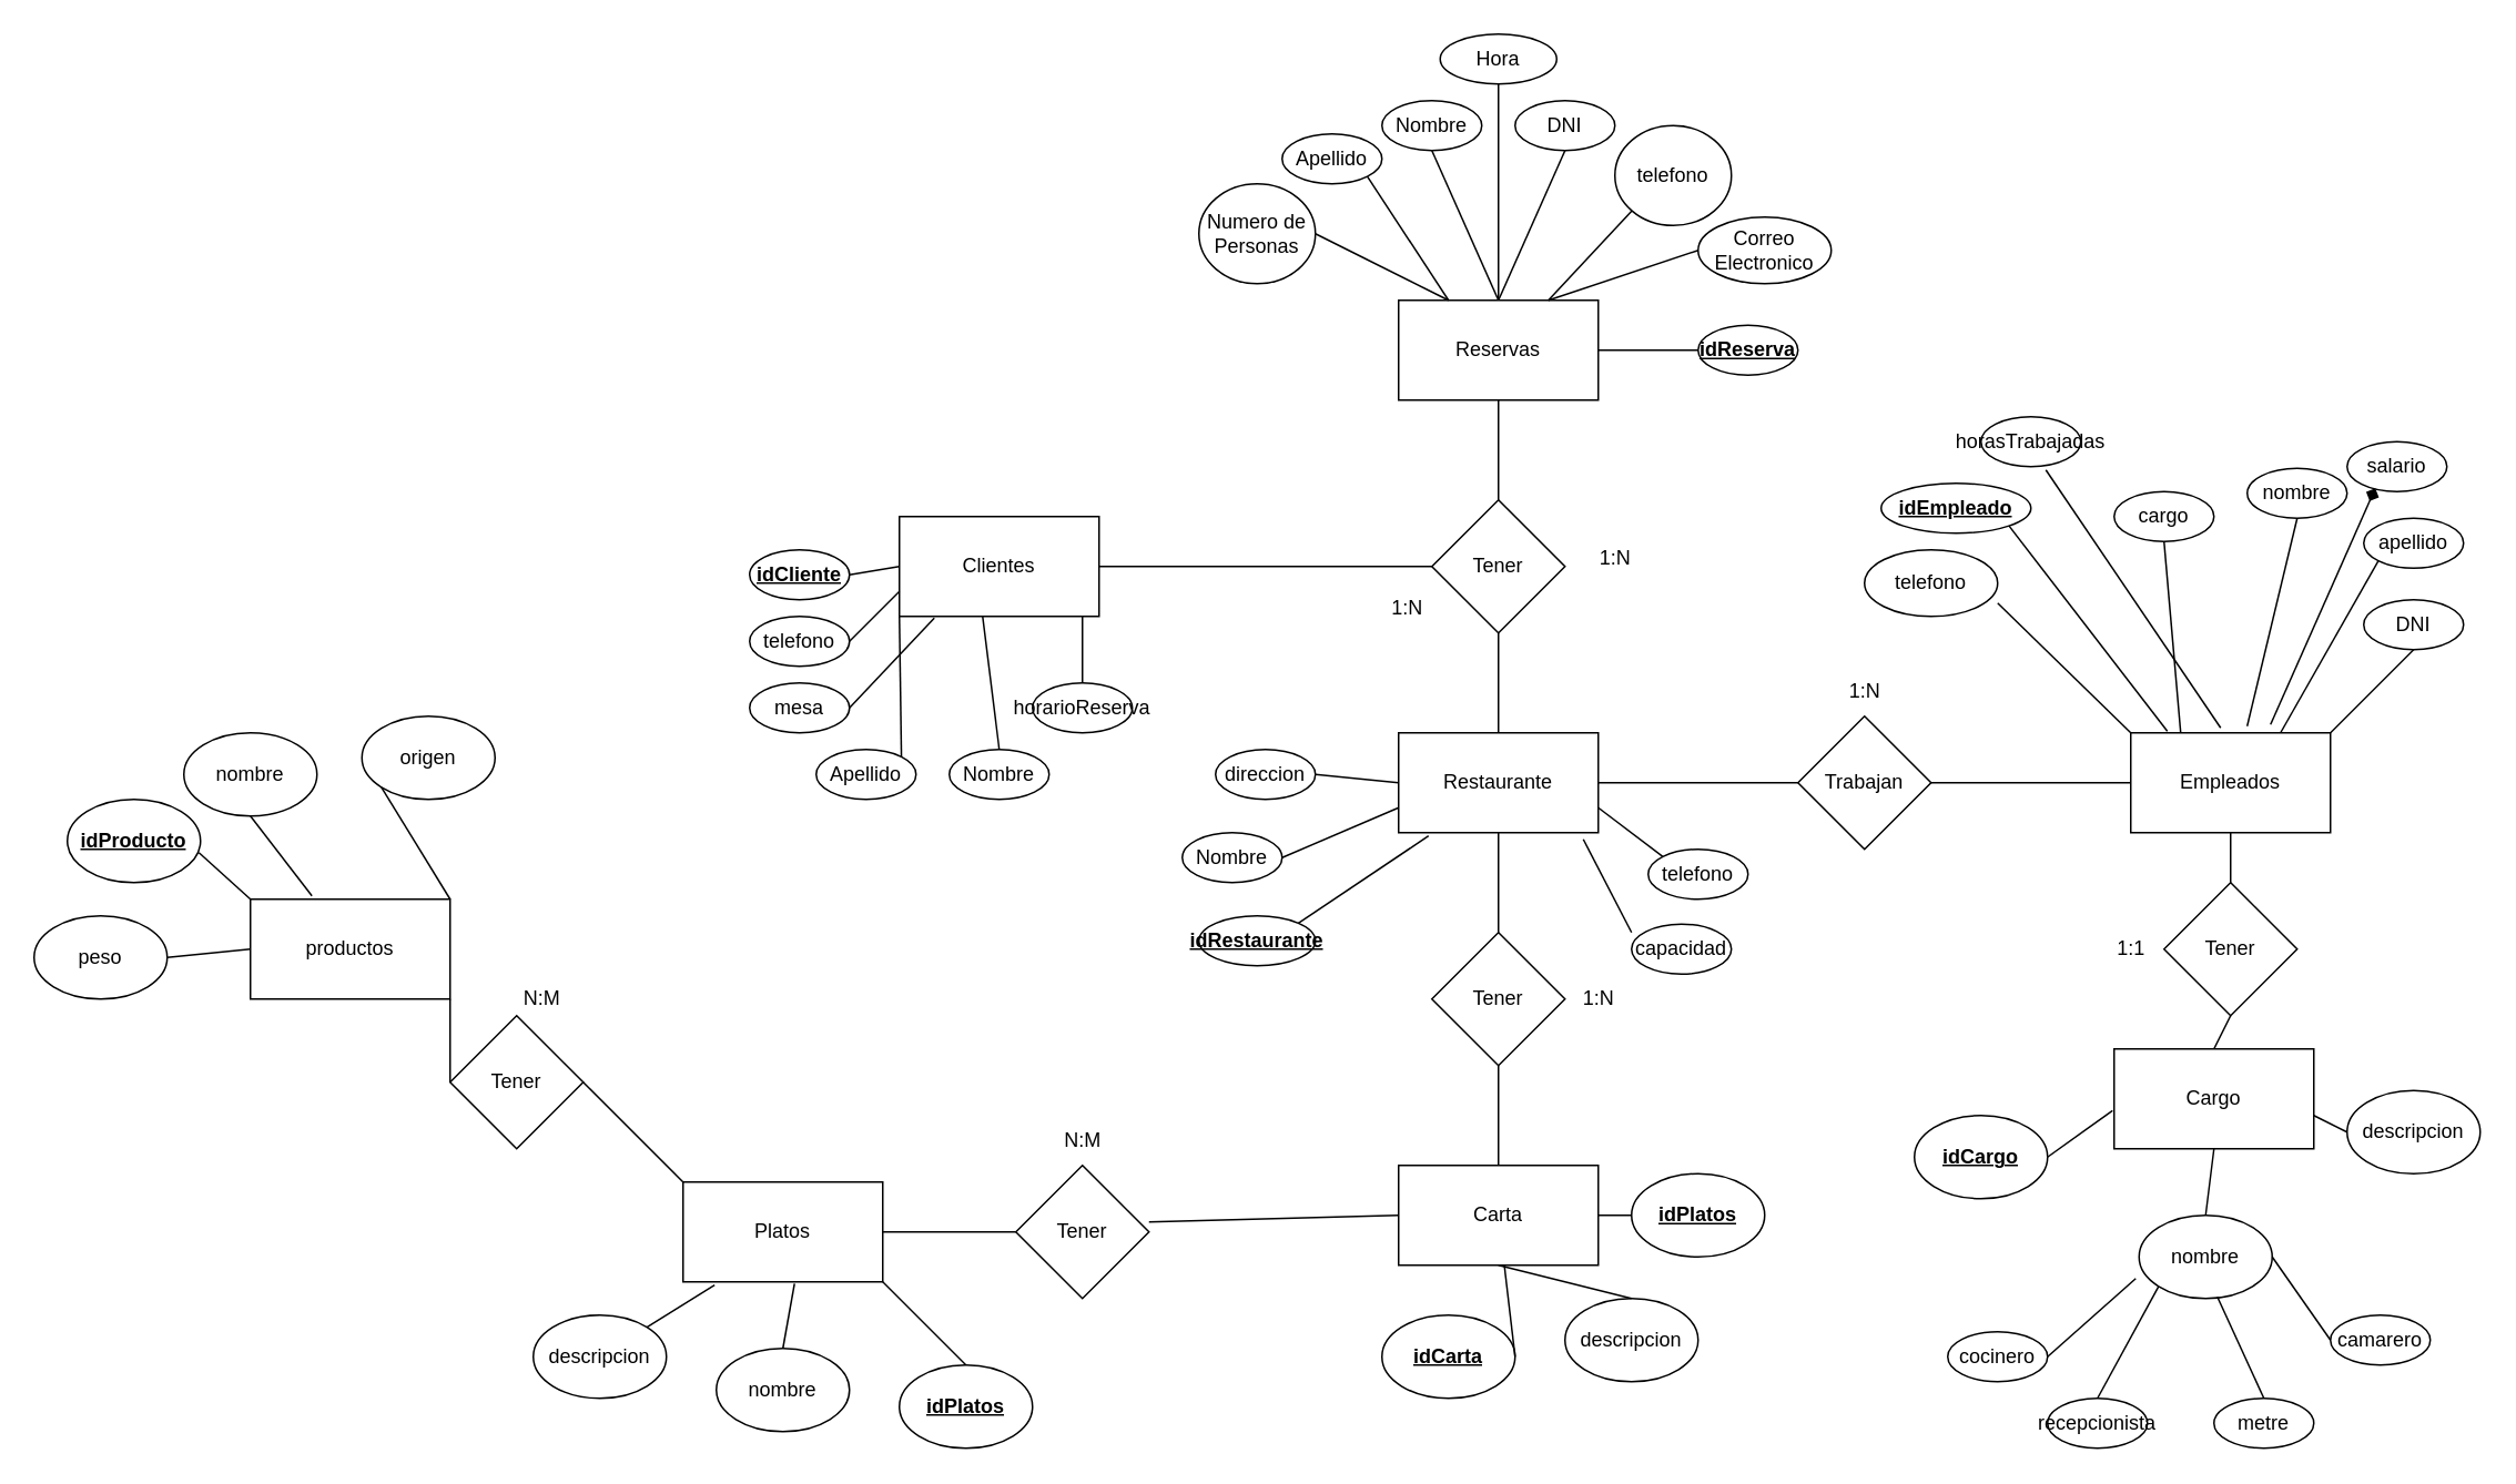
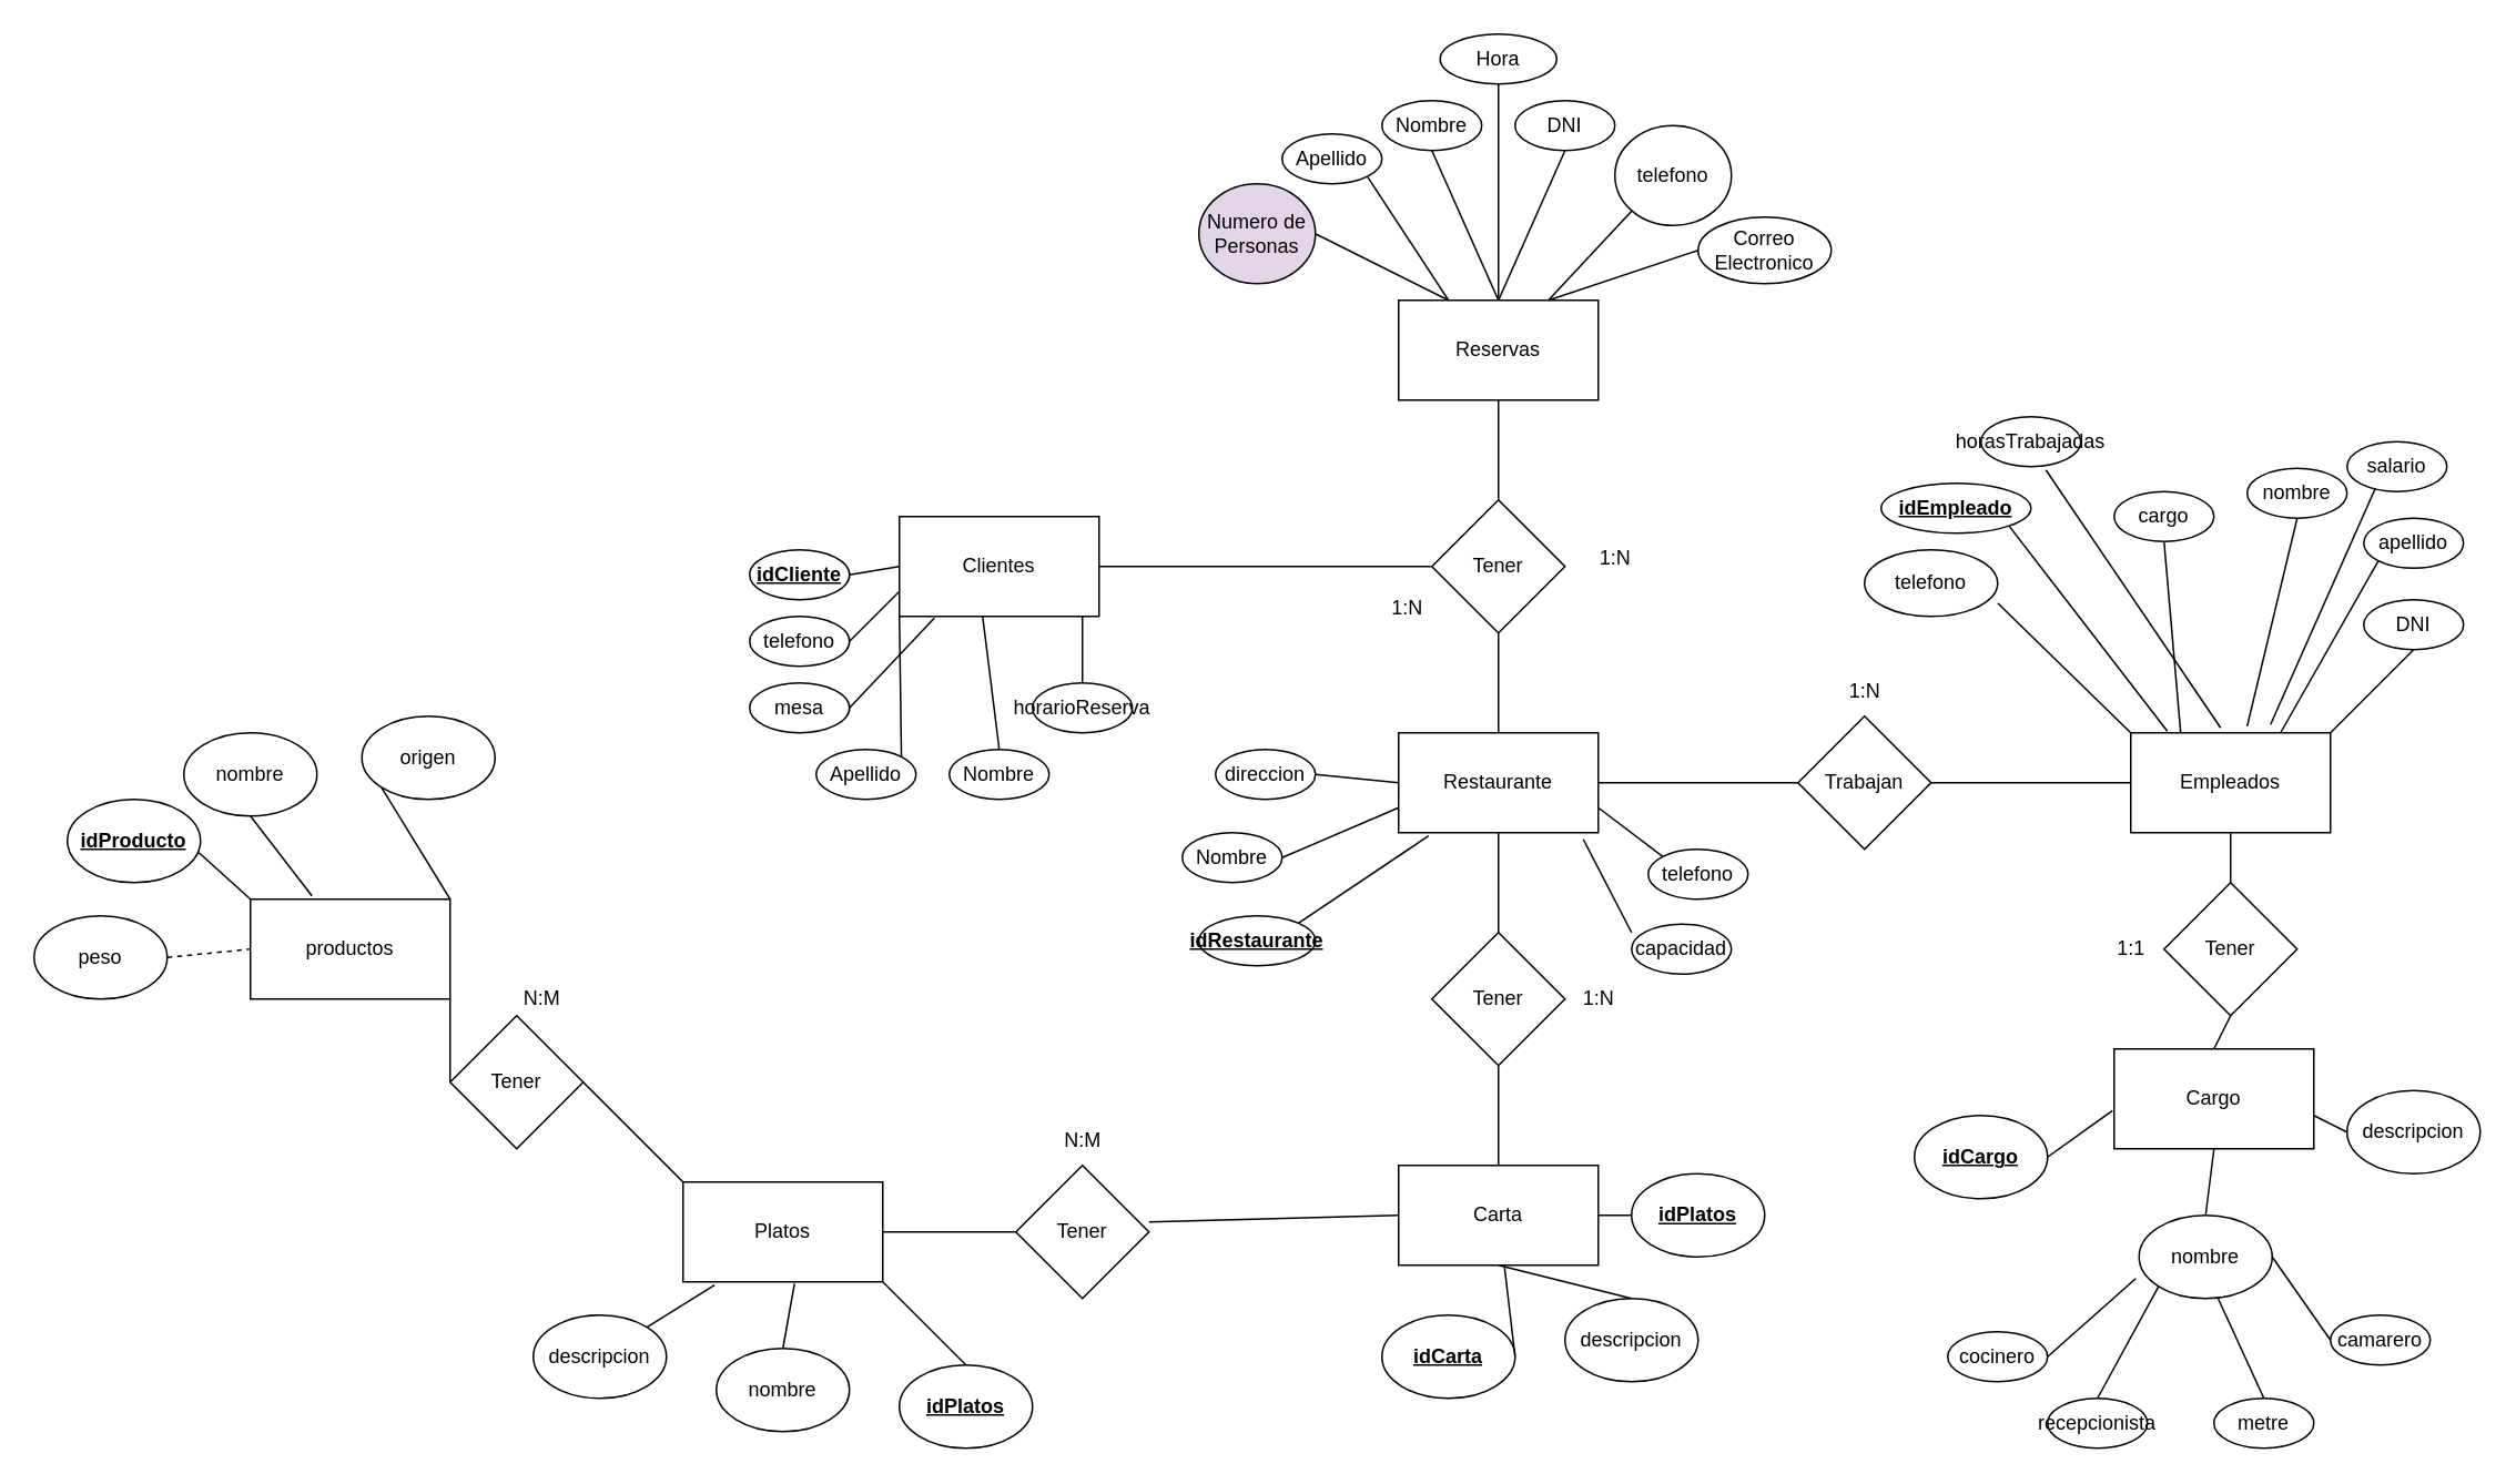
- <mxCell id="34" value="Numero de Personas" style="ellipse;whiteSpace=wrap;html=1;" vertex="1" parent="1"><mxGeometry x="720" y="110" width="70" height="60" as="geometry" /></mxCell>
+ <mxCell id="34" value="Numero de Personas" style="ellipse;whiteSpace=wrap;html=1;fillColor=#e1d5e7;" vertex="1" parent="1"><mxGeometry x="720" y="110" width="70" height="60" as="geometry" /></mxCell>
- <mxCell id="49" value="" style="endArrow=none;html=1;rounded=0;exitX=1;exitY=0.5;exitDx=0;exitDy=0;entryX=0;entryY=0.5;entryDx=0;entryDy=0;" edge="1" parent="1" source="3" target="48"><mxGeometry width="50" height="50" relative="1" as="geometry"><mxPoint x="940" y="190" as="sourcePoint" /><mxPoint x="1030" y="160" as="targetPoint" /></mxGeometry></mxCell>
- <mxCell id="48" value="&lt;b&gt;&lt;u&gt;idReserva&lt;/u&gt;&lt;/b&gt;" style="ellipse;whiteSpace=wrap;html=1;" vertex="1" parent="1"><mxGeometry x="1020" y="195" width="60" height="30" as="geometry" /></mxCell>
- <mxCell id="66" value="" style="endArrow=diamond;html=1;rounded=0;exitX=0.7;exitY=-0.083;exitDx=0;exitDy=0;entryX=0.283;entryY=0.933;entryDx=0;entryDy=0;exitPerimeter=0;entryPerimeter=0;" edge="1" parent="1" source="2" target="63"><mxGeometry width="50" height="50" relative="1" as="geometry"><mxPoint x="1380" y="450" as="sourcePoint" /><mxPoint x="1429" y="361" as="targetPoint" /></mxGeometry></mxCell>
+ <mxCell id="66" value="" style="endArrow=none;html=1;rounded=0;exitX=0.7;exitY=-0.083;exitDx=0;exitDy=0;entryX=0.283;entryY=0.933;entryDx=0;entryDy=0;exitPerimeter=0;entryPerimeter=0;" edge="1" parent="1" source="2" target="63"><mxGeometry width="50" height="50" relative="1" as="geometry"><mxPoint x="1380" y="450" as="sourcePoint" /><mxPoint x="1429" y="361" as="targetPoint" /></mxGeometry></mxCell>
- <mxCell id="103" value="" style="endArrow=none;html=1;rounded=0;exitX=1;exitY=0.5;exitDx=0;exitDy=0;entryX=0;entryY=0.5;entryDx=0;entryDy=0;" edge="1" parent="1" source="100" target="96"><mxGeometry width="50" height="50" relative="1" as="geometry"><mxPoint x="280" y="660" as="sourcePoint" /><mxPoint x="230" y="610" as="targetPoint" /></mxGeometry></mxCell>
+ <mxCell id="103" value="" style="endArrow=none;html=1;rounded=0;exitX=1;exitY=0.5;exitDx=0;exitDy=0;entryX=0;entryY=0.5;entryDx=0;entryDy=0;dashed=1;" edge="1" parent="1" source="100" target="96"><mxGeometry width="50" height="50" relative="1" as="geometry"><mxPoint x="280" y="660" as="sourcePoint" /><mxPoint x="230" y="610" as="targetPoint" /></mxGeometry></mxCell>
